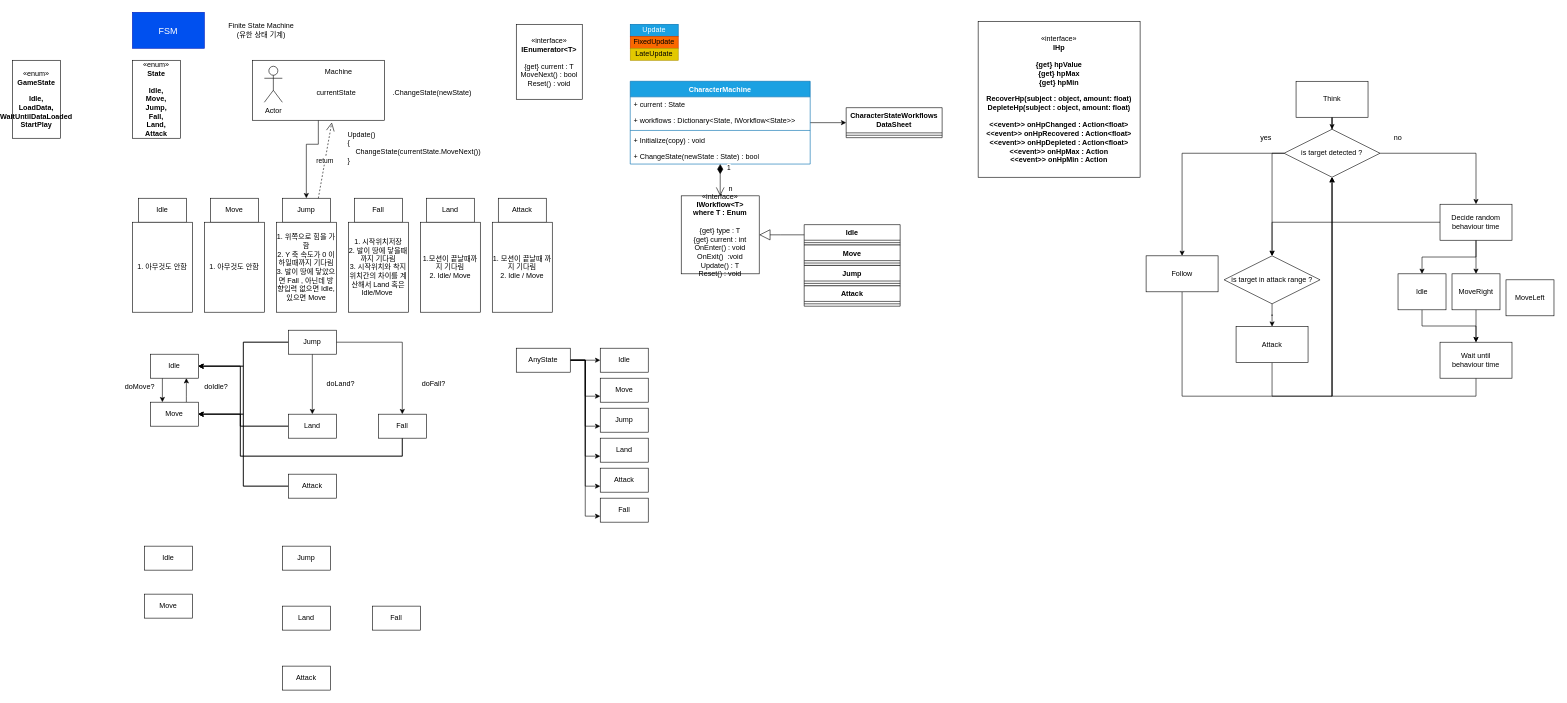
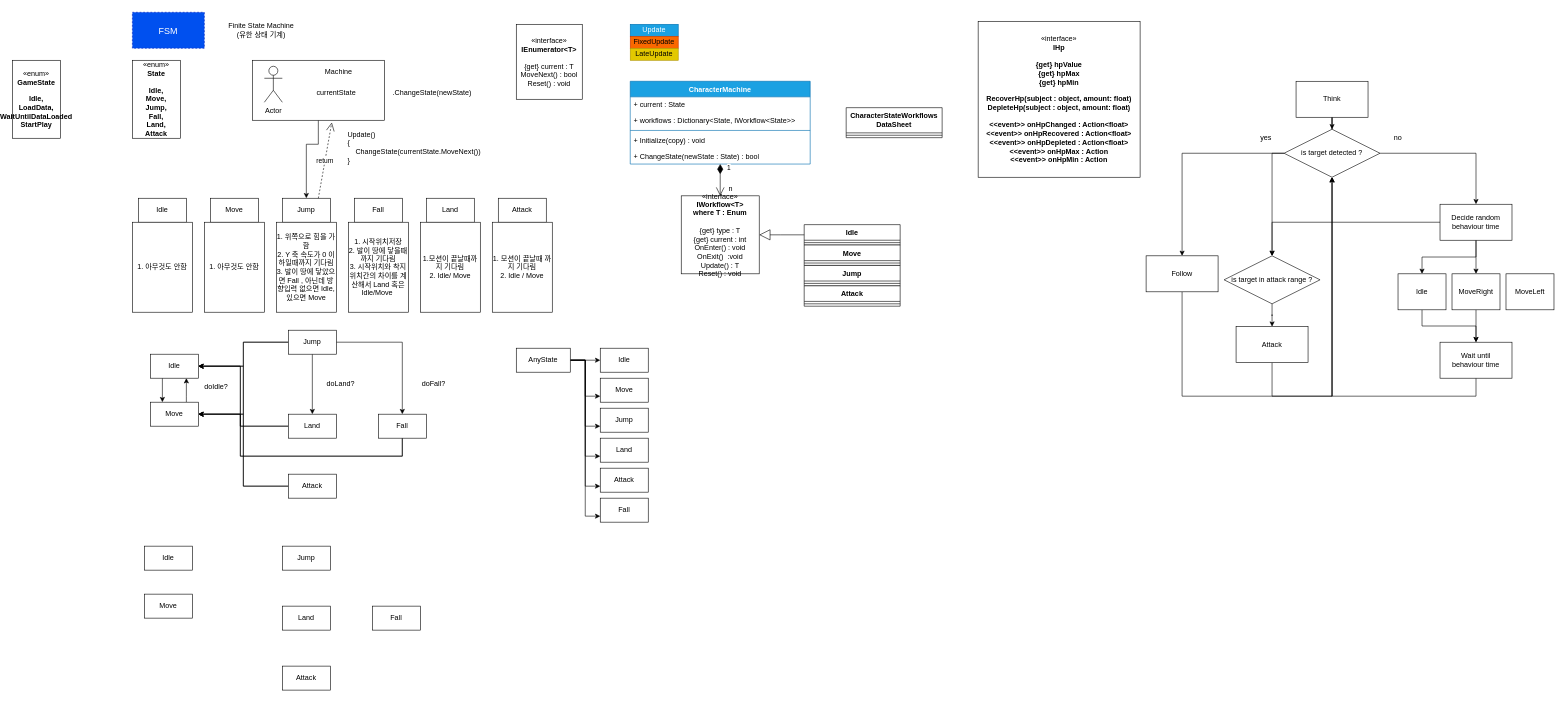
- <mxCell id="4" value="FSM" style="rounded=0;whiteSpace=wrap;html=1;fillColor=#0050ef;fontColor=#ffffff;strokeColor=#001DBC;fontSize=15;" parent="1" vertex="1"><mxGeometry x="220" y="20" width="120" height="60" as="geometry" /></mxCell>
+ <mxCell id="4" value="FSM" style="rounded=0;whiteSpace=wrap;html=1;fillColor=#0050ef;fontColor=#ffffff;strokeColor=#001DBC;fontSize=15;dashed=1;" parent="1" vertex="1"><mxGeometry x="220" y="20" width="120" height="60" as="geometry" /></mxCell>
- <mxCell id="81" style="edgeStyle=orthogonalEdgeStyle;rounded=0;orthogonalLoop=1;jettySize=auto;html=1;entryX=0;entryY=0.5;entryDx=0;entryDy=0;" parent="1" source="82" target="93" edge="1"><mxGeometry relative="1" as="geometry" /></mxCell>
- <mxCell id="116" value="MoveLeft" style="rounded=0;whiteSpace=wrap;html=1;" parent="1" vertex="1"><mxGeometry x="2510" y="466" width="80" height="60" as="geometry" /></mxCell>
+ <mxCell id="116" value="MoveLeft" style="rounded=0;whiteSpace=wrap;html=1;" parent="1" vertex="1"><mxGeometry x="2510" y="456" width="80" height="60" as="geometry" /></mxCell>
- <mxCell id="44" value="doMove?" style="text;html=1;strokeColor=none;fillColor=none;align=center;verticalAlign=middle;whiteSpace=wrap;rounded=0;" parent="1" vertex="1"><mxGeometry y="630" width="65" height="30" as="geometry" x="200" /></mxCell>
